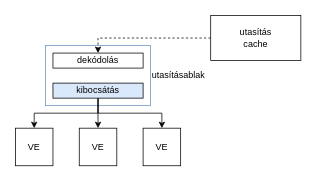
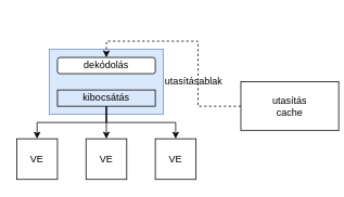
- <mxCell id="4" value="&lt;div&gt;utasítás&lt;/div&gt;&lt;div&gt;cache&lt;br&gt;&lt;/div&gt;" style="rounded=0;whiteSpace=wrap;html=1;" vertex="1" parent="1"><mxGeometry x="280" y="20" width="120" height="60" as="geometry" /></mxCell>
+ <mxCell id="4" value="&lt;div&gt;utasítás&lt;/div&gt;&lt;div&gt;cache&lt;br&gt;&lt;/div&gt;" style="rounded=0;whiteSpace=wrap;html=1;" vertex="1" parent="1"><mxGeometry x="295" y="100" width="120" height="60" as="geometry" /></mxCell>
- <mxCell id="5" value="dekódolás" style="rounded=0;whiteSpace=wrap;html=1;" vertex="1" parent="1"><mxGeometry x="70" y="70" width="120" height="20" as="geometry" /></mxCell>
+ <mxCell id="5" value="dekódolás" style="whiteSpace=wrap;html=1;rounded=1;" vertex="1" parent="1"><mxGeometry x="70" y="70" width="120" height="20" as="geometry" /></mxCell>
- <mxCell id="2" value="utasításablak" style="rounded=0;whiteSpace=wrap;html=1;fillColor=#ffffff;strokeColor=#6c8ebf;labelPosition=right;verticalLabelPosition=middle;align=left;verticalAlign=middle;" vertex="1" parent="1"><mxGeometry x="60" y="60" width="140" height="80" as="geometry" /></mxCell>
+ <mxCell id="2" value="utasításablak" style="rounded=0;whiteSpace=wrap;html=1;fillColor=#dae8fc;strokeColor=#6c8ebf;labelPosition=right;verticalLabelPosition=middle;align=left;verticalAlign=middle;" vertex="1" parent="1"><mxGeometry x="60" y="60" width="140" height="80" as="geometry" /></mxCell>
